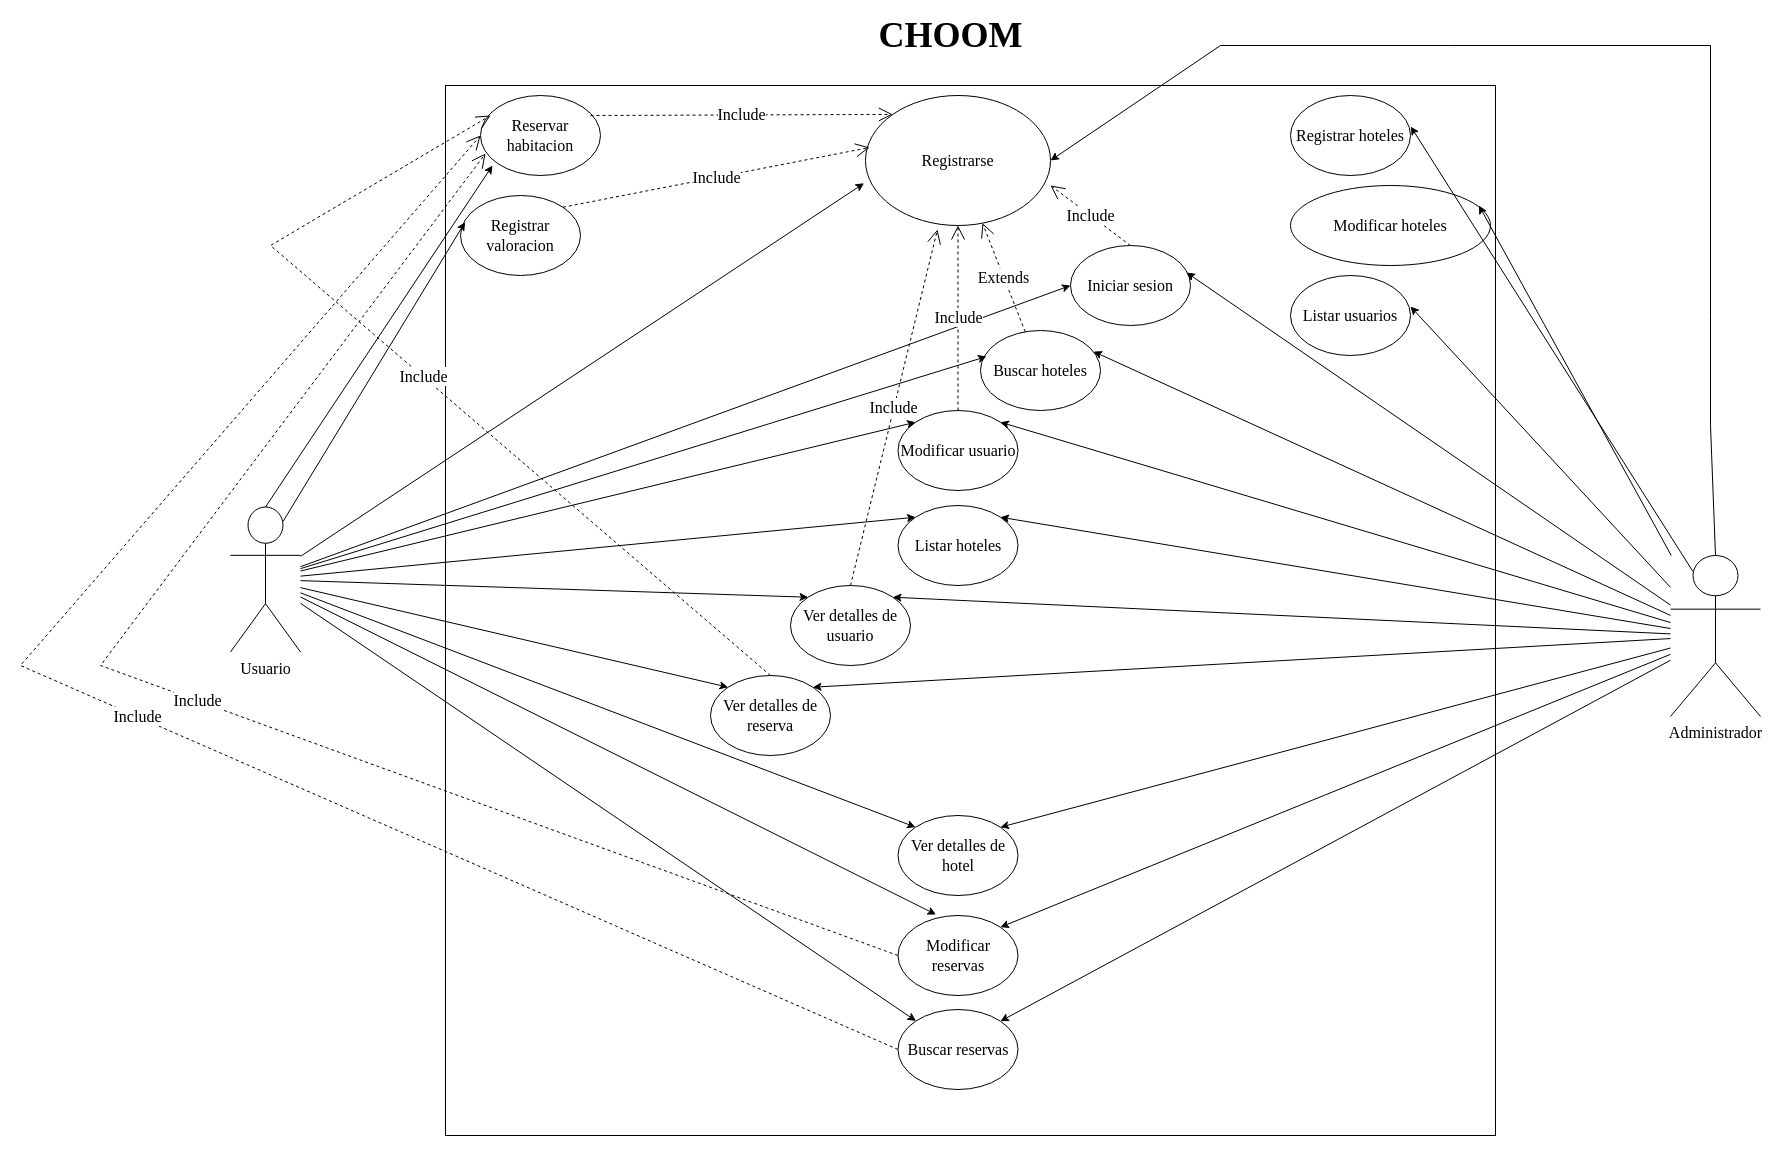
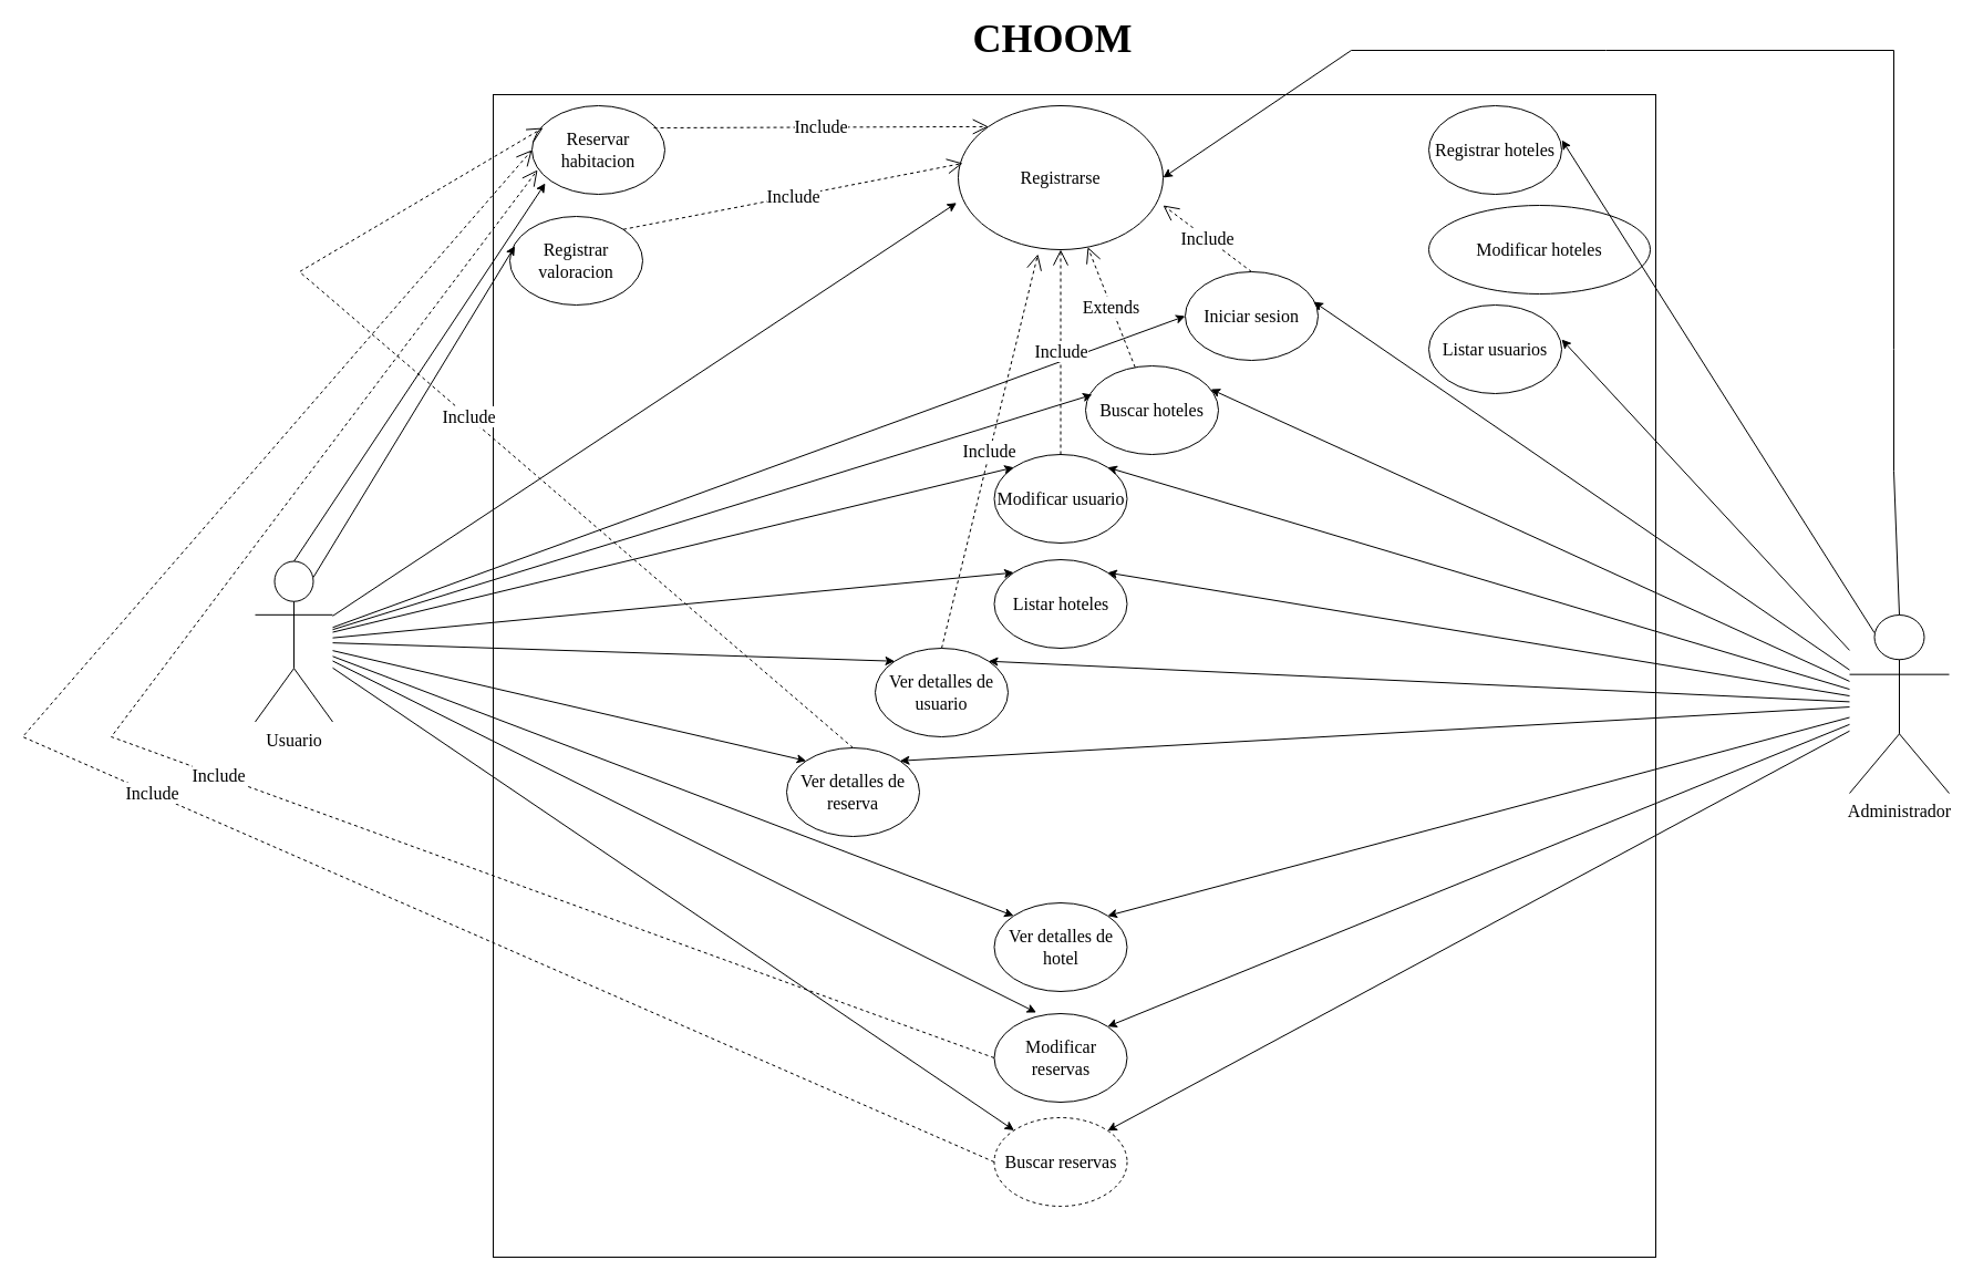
- <mxCell id="32" value="" style="endArrow=classic;html=1;rounded=0;fontFamily=Verdana;fontSize=16;entryX=0.942;entryY=0.25;entryDx=0;entryDy=0;entryPerimeter=0;" edge="1" parent="1" source="5" target="17"><mxGeometry width="50" height="50" relative="1" as="geometry"><mxPoint x="1630" y="595" as="sourcePoint" /><mxPoint x="802" y="355" as="targetPoint" /></mxGeometry></mxCell>
- <mxCell id="42" value="Buscar reservas" style="ellipse;whiteSpace=wrap;html=1;fontFamily=Verdana;fontSize=16;" vertex="1" parent="1"><mxGeometry x="897.5" y="1009" width="120" height="80" as="geometry" /></mxCell>
+ <mxCell id="42" value="Buscar reservas" style="ellipse;whiteSpace=wrap;html=1;fontFamily=Verdana;fontSize=16;dashed=1;" vertex="1" parent="1"><mxGeometry x="897.5" y="1009" width="120" height="80" as="geometry" /></mxCell>
